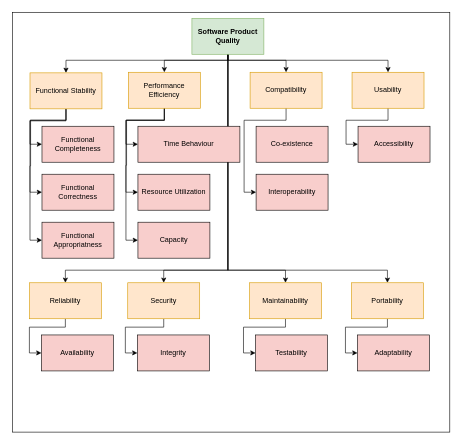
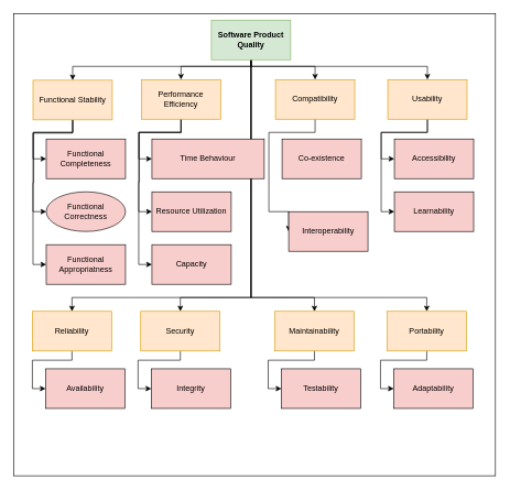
- <mxCell id="32" value="Functional Correctness" style="rounded=0;whiteSpace=wrap;html=1;align=center;fillColor=#F8CECC;" vertex="1" parent="1"><mxGeometry x="69" y="290" width="120" height="60" as="geometry" /></mxCell>
+ <mxCell id="32" value="Functional Correctness" style="ellipse;whiteSpace=wrap;html=1;align=center;fillColor=#F8CECC;" vertex="1" parent="1"><mxGeometry x="69" y="290" width="120" height="60" as="geometry" /></mxCell>
- <mxCell id="38" value="Interoperability" style="rounded=0;whiteSpace=wrap;html=1;align=center;fillColor=#F8CECC;" vertex="1" parent="1"><mxGeometry x="426" y="290" width="120" height="60" as="geometry" /></mxCell>
+ <mxCell id="38" value="Interoperability" style="rounded=0;whiteSpace=wrap;html=1;align=center;fillColor=#F8CECC;" vertex="1" parent="1"><mxGeometry x="436" y="320" width="120" height="60" as="geometry" /></mxCell>
+ <mxCell id="23" style="edgeStyle=orthogonalEdgeStyle;rounded=0;orthogonalLoop=1;jettySize=auto;html=1;entryX=0;entryY=0.5;entryDx=0;entryDy=0;" edge="1" parent="1" source="24" target="40"><mxGeometry relative="1" as="geometry"><Array as="points"><mxPoint x="646" y="200" /><mxPoint x="576" y="200" /><mxPoint x="576" y="320" /></Array></mxGeometry></mxCell>
+ <mxCell id="40" value="Learnability" style="rounded=0;whiteSpace=wrap;html=1;align=center;fillColor=#F8CECC;" vertex="1" parent="1"><mxGeometry x="596" y="290" width="120" height="60" as="geometry" /></mxCell>
